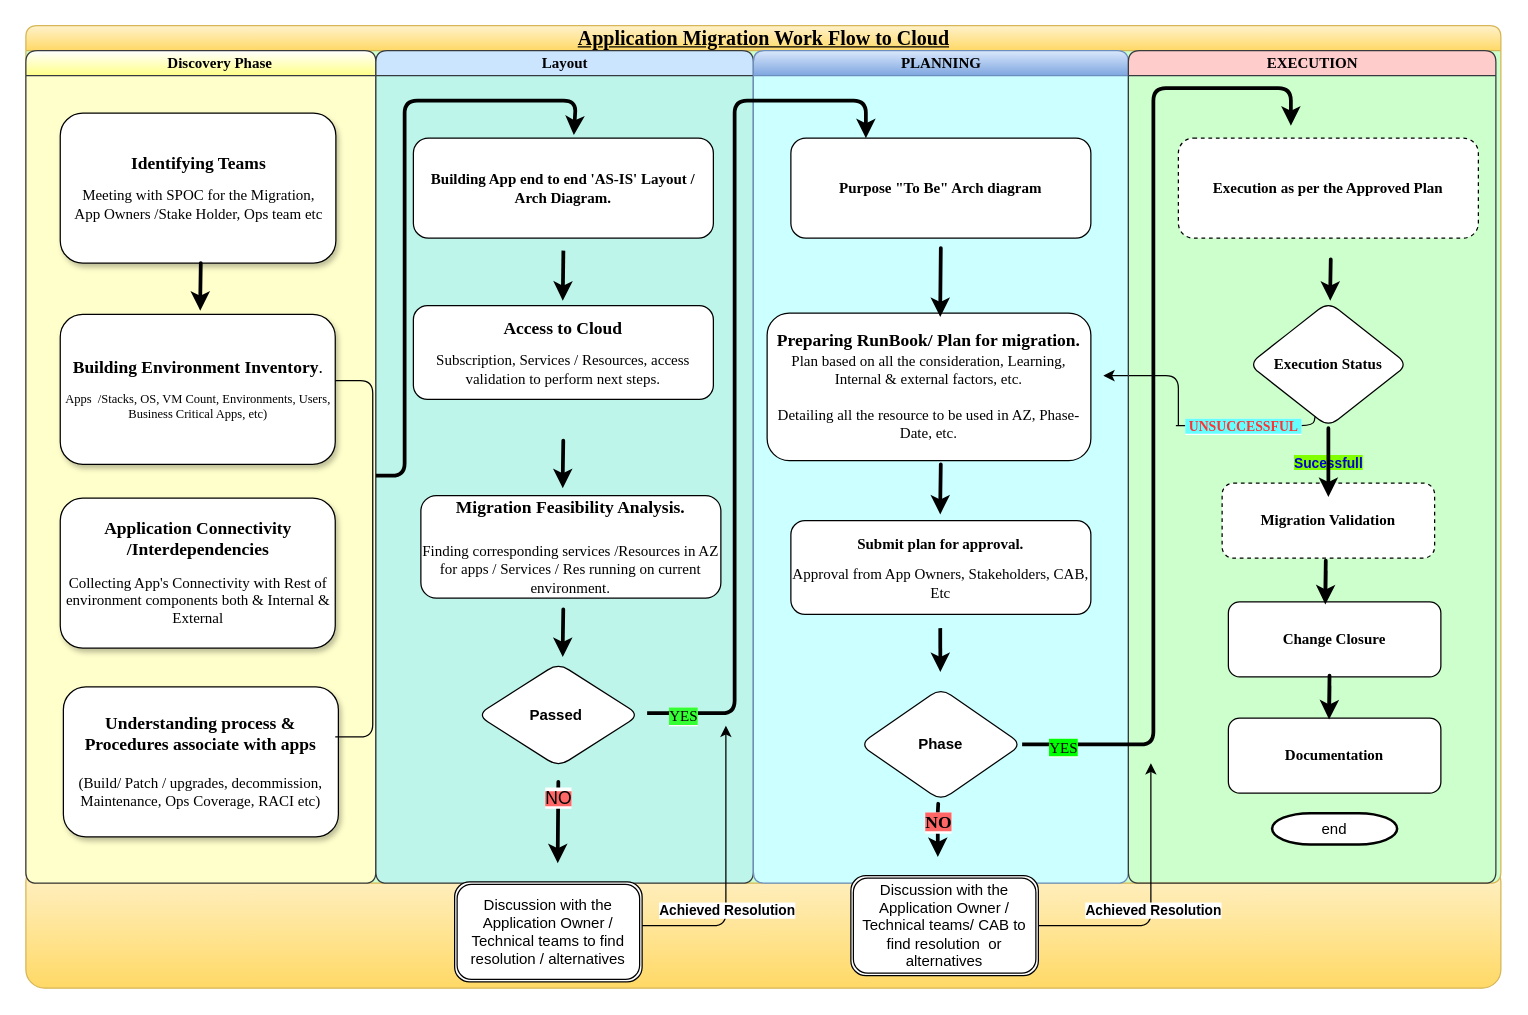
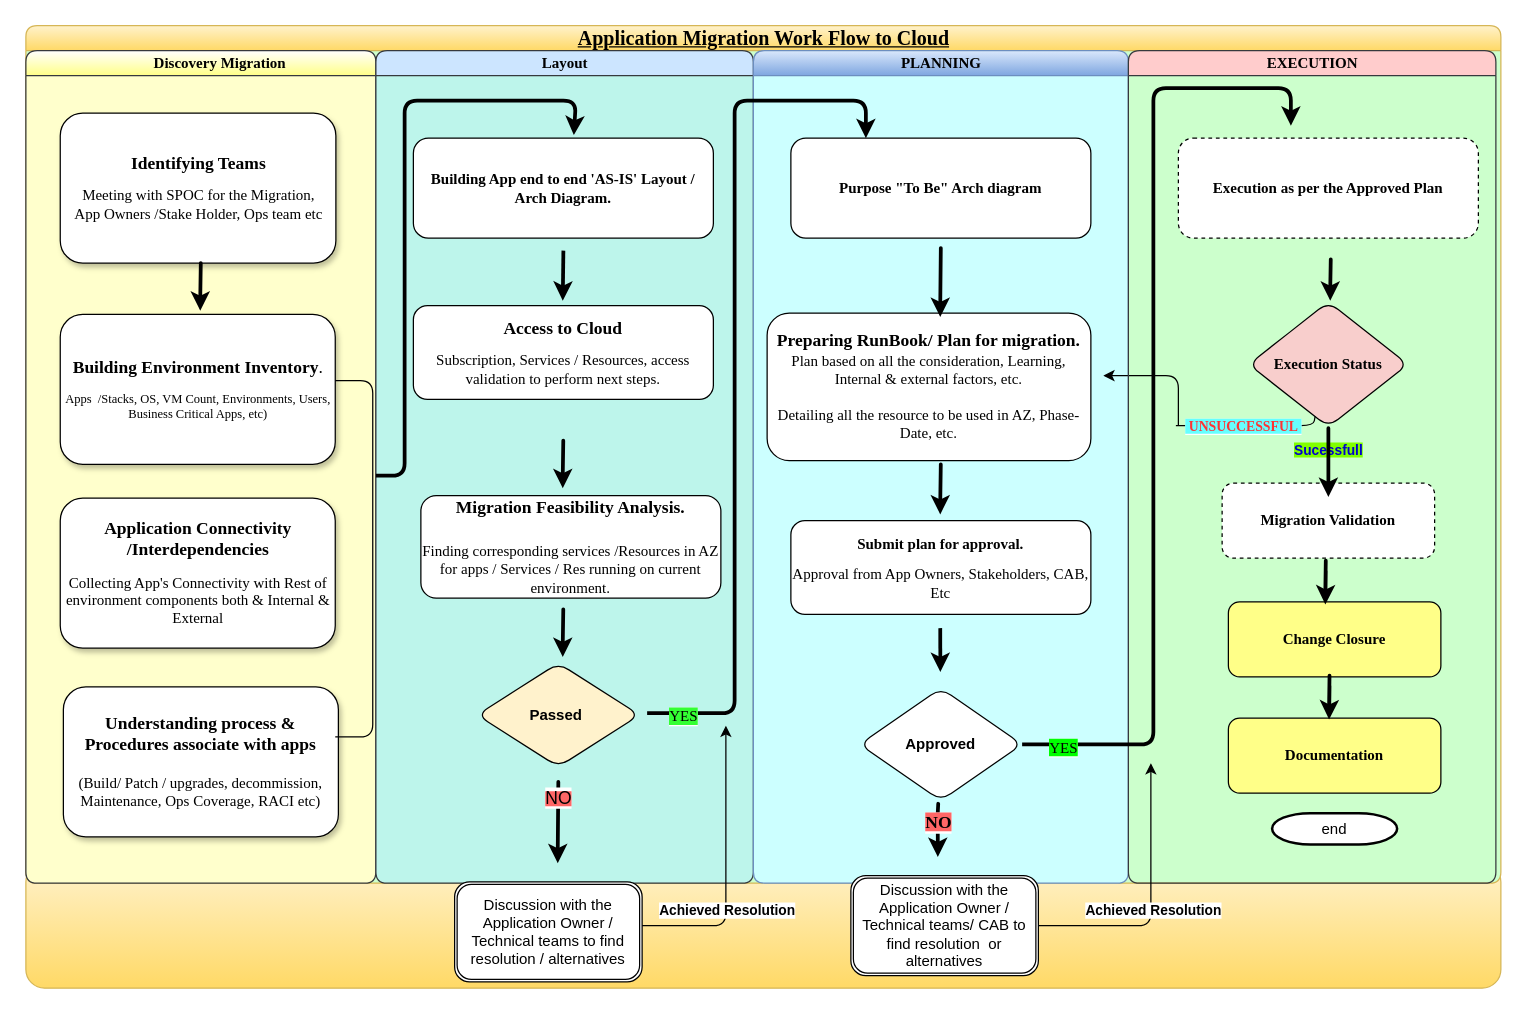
- <mxCell id="5" value="&amp;nbsp; &amp;nbsp; &amp;nbsp; &amp;nbsp; &amp;nbsp; Discovery Phase" style="swimlane;html=1;startSize=20;align=center;labelBackgroundColor=none;rounded=1;fillColor=#ffff88;strokeColor=#36393d;fontFamily=Verdana;gradientColor=#ffffff;gradientDirection=north;swimlaneFillColor=#FFFFCC;" parent="4" vertex="1"><mxGeometry y="20" width="280" height="666" as="geometry"><mxRectangle y="20" width="30" height="670" as="alternateBounds" /></mxGeometry></mxCell>
+ <mxCell id="5" value="&amp;nbsp; &amp;nbsp; &amp;nbsp; &amp;nbsp; &amp;nbsp; Discovery Migration" style="swimlane;html=1;startSize=20;align=center;labelBackgroundColor=none;rounded=1;fillColor=#ffff88;strokeColor=#36393d;fontFamily=Verdana;gradientColor=#ffffff;gradientDirection=north;swimlaneFillColor=#FFFFCC;" parent="4" vertex="1"><mxGeometry y="20" width="280" height="666" as="geometry"><mxRectangle y="20" width="30" height="670" as="alternateBounds" /></mxGeometry></mxCell>
- <mxCell id="41" value="&lt;font style=&quot;font-size: 12px&quot;&gt;&lt;b&gt;Execution Status&lt;/b&gt;&lt;/font&gt;" style="rhombus;whiteSpace=wrap;html=1;shadow=0;labelBackgroundColor=none;strokeWidth=1;fontFamily=Verdana;fontSize=8;align=center;rounded=1;" parent="34" vertex="1"><mxGeometry x="96.25" y="201" width="127.5" height="100" as="geometry" /></mxCell>
+ <mxCell id="41" value="&lt;font style=&quot;font-size: 12px&quot;&gt;&lt;b&gt;Execution Status&lt;/b&gt;&lt;/font&gt;" style="rhombus;whiteSpace=wrap;html=1;shadow=0;labelBackgroundColor=none;strokeWidth=1;fontFamily=Verdana;fontSize=8;align=center;rounded=1;fillColor=#f8cecc;" parent="34" vertex="1"><mxGeometry x="96.25" y="201" width="127.5" height="100" as="geometry" /></mxCell>
- <mxCell id="40" value="&lt;b style=&quot;font-size: 11px&quot;&gt;&lt;font color=&quot;#0000cc&quot; style=&quot;background-color: rgb(128 , 255 , 0)&quot;&gt;Sucessfull&lt;/font&gt;&lt;/b&gt;" style="text;html=1;align=center;verticalAlign=middle;resizable=0;points=[];autosize=1;rounded=1;" vertex="1" parent="34"><mxGeometry x="125" y="320" width="70" height="20" as="geometry" /></mxCell>
+ <mxCell id="40" value="&lt;b style=&quot;font-size: 11px&quot;&gt;&lt;font color=&quot;#0000cc&quot; style=&quot;background-color: rgb(128 , 255 , 0)&quot;&gt;Sucessfull&lt;/font&gt;&lt;/b&gt;" style="text;html=1;align=center;verticalAlign=middle;resizable=0;points=[];autosize=1;rounded=1;" vertex="1" parent="34"><mxGeometry x="125" y="310" width="70" height="20" as="geometry" /></mxCell>
- <mxCell id="44" value="&lt;span style=&quot;font-size: 12px&quot;&gt;&lt;b&gt;Change Closure&lt;br&gt;&lt;/b&gt;&lt;/span&gt;" style="whiteSpace=wrap;html=1;shadow=0;labelBackgroundColor=none;strokeWidth=1;fontFamily=Verdana;fontSize=8;align=center;rounded=1;" vertex="1" parent="34"><mxGeometry x="80" y="441" width="170" height="60" as="geometry" /></mxCell>
+ <mxCell id="44" value="&lt;span style=&quot;font-size: 12px&quot;&gt;&lt;b&gt;Change Closure&lt;br&gt;&lt;/b&gt;&lt;/span&gt;" style="whiteSpace=wrap;html=1;shadow=0;labelBackgroundColor=none;strokeWidth=1;fontFamily=Verdana;fontSize=8;align=center;rounded=1;fillColor=#ffff88;" vertex="1" parent="34"><mxGeometry x="80" y="441" width="170" height="60" as="geometry" /></mxCell>
- <mxCell id="20" value="&lt;b&gt;Passed&amp;nbsp;&lt;/b&gt;" style="rhombus;whiteSpace=wrap;html=1;rounded=1;" parent="11" vertex="1"><mxGeometry x="81" y="490" width="130" height="83" as="geometry" /></mxCell>
+ <mxCell id="20" value="&lt;b&gt;Passed&amp;nbsp;&lt;/b&gt;" style="rhombus;whiteSpace=wrap;html=1;rounded=1;fillColor=#fff2cc;" parent="11" vertex="1"><mxGeometry x="81" y="490" width="130" height="83" as="geometry" /></mxCell>
- <mxCell id="33" value="&lt;b&gt;Phase&lt;/b&gt;" style="rhombus;whiteSpace=wrap;html=1;rounded=1;" parent="23" vertex="1"><mxGeometry x="85" y="510" width="130" height="90" as="geometry" /></mxCell>
+ <mxCell id="33" value="&lt;b&gt;Approved&lt;/b&gt;" style="rhombus;whiteSpace=wrap;html=1;rounded=1;" parent="23" vertex="1"><mxGeometry x="85" y="510" width="130" height="90" as="geometry" /></mxCell>
- <mxCell id="38" value="&lt;span style=&quot;font-size: 12px&quot;&gt;&lt;b&gt;Documentation&lt;br&gt;&lt;/b&gt;&lt;/span&gt;" style="whiteSpace=wrap;html=1;shadow=0;labelBackgroundColor=none;strokeWidth=1;fontFamily=Verdana;fontSize=8;align=center;rounded=1;" vertex="1" parent="34"><mxGeometry x="80" y="534" width="170" height="60" as="geometry" /></mxCell>
+ <mxCell id="38" value="&lt;span style=&quot;font-size: 12px&quot;&gt;&lt;b&gt;Documentation&lt;br&gt;&lt;/b&gt;&lt;/span&gt;" style="whiteSpace=wrap;html=1;shadow=0;labelBackgroundColor=none;strokeWidth=1;fontFamily=Verdana;fontSize=8;align=center;rounded=1;fillColor=#ffff88;" vertex="1" parent="34"><mxGeometry x="80" y="534" width="170" height="60" as="geometry" /></mxCell>
